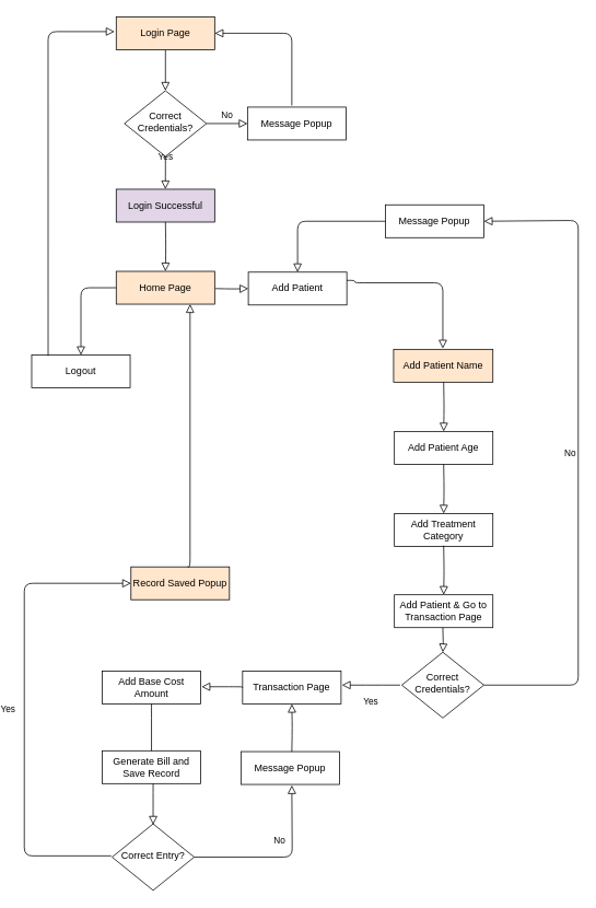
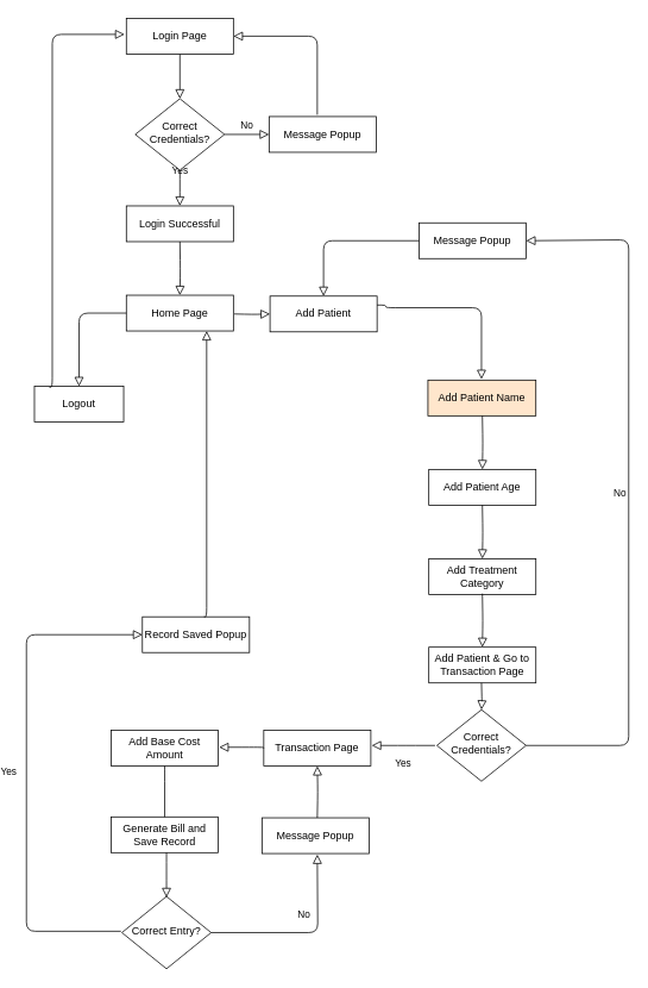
- <mxCell id="3" value="Login Page" style="whiteSpace=wrap;html=1;fontSize=12;glass=0;strokeWidth=1;shadow=0;fillColor=#ffe6cc;" parent="1" vertex="1"><mxGeometry x="132" y="20" width="120" height="40" as="geometry" /></mxCell>
+ <mxCell id="3" value="Login Page" style="whiteSpace=wrap;html=1;fontSize=12;glass=0;strokeWidth=1;shadow=0;" parent="1" vertex="1"><mxGeometry x="132" y="20" width="120" height="40" as="geometry" /></mxCell>
- <mxCell id="10" value="Login Successful" style="whiteSpace=wrap;html=1;fontSize=12;glass=0;strokeWidth=1;shadow=0;fillColor=#e1d5e7;" parent="1" vertex="1"><mxGeometry x="132" y="230" width="120" height="40" as="geometry" /></mxCell>
+ <mxCell id="10" value="Login Successful" style="whiteSpace=wrap;html=1;fontSize=12;glass=0;strokeWidth=1;shadow=0;" parent="1" vertex="1"><mxGeometry x="132" y="230" width="120" height="40" as="geometry" /></mxCell>
- <mxCell id="9" value="Home Page" style="whiteSpace=wrap;html=1;fontSize=12;glass=0;strokeWidth=1;shadow=0;fillColor=#ffe6cc;" parent="1" vertex="1"><mxGeometry x="132" y="330" width="120" height="40" as="geometry" /></mxCell>
+ <mxCell id="9" value="Home Page" style="whiteSpace=wrap;html=1;fontSize=12;glass=0;strokeWidth=1;shadow=0;" parent="1" vertex="1"><mxGeometry x="132" y="330" width="120" height="40" as="geometry" /></mxCell>
- <mxCell id="13" value="Logout" style="whiteSpace=wrap;html=1;fontSize=12;glass=0;strokeWidth=1;shadow=0;" vertex="1" parent="1"><mxGeometry x="29" y="432" width="120" height="40" as="geometry" /></mxCell>
+ <mxCell id="13" value="Logout" style="whiteSpace=wrap;html=1;fontSize=12;glass=0;strokeWidth=1;shadow=0;" vertex="1" parent="1"><mxGeometry x="29" y="432" width="100" height="40" as="geometry" /></mxCell>
- <mxCell id="42" value="Record Saved Popup" style="whiteSpace=wrap;html=1;fontSize=12;glass=0;strokeWidth=1;shadow=0;fillColor=#ffe6cc;" vertex="1" parent="1"><mxGeometry x="150" y="690" width="120" height="40" as="geometry" /></mxCell>
+ <mxCell id="42" value="Record Saved Popup" style="whiteSpace=wrap;html=1;fontSize=12;glass=0;strokeWidth=1;shadow=0;" vertex="1" parent="1"><mxGeometry x="150" y="690" width="120" height="40" as="geometry" /></mxCell>
